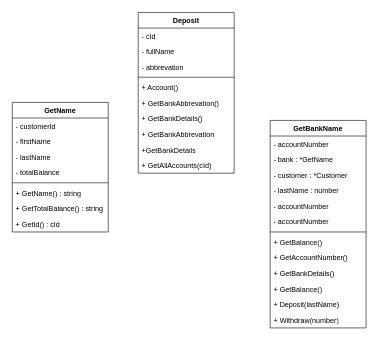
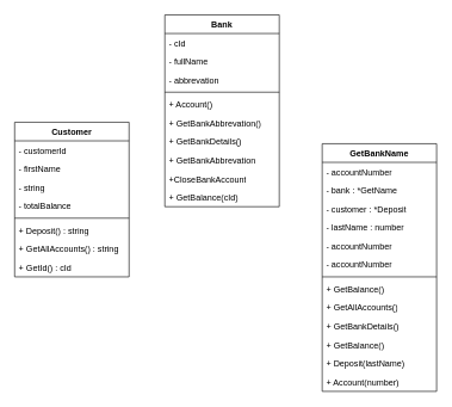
- <mxCell id="11" value="Deposit" style="swimlane;fontStyle=1;align=center;verticalAlign=top;childLayout=stackLayout;horizontal=1;startSize=26;horizontalStack=0;resizeParent=1;resizeParentMax=0;resizeLast=0;collapsible=1;marginBottom=0;whiteSpace=wrap;html=1;" vertex="1" parent="1"><mxGeometry x="230" y="20" width="160" height="268" as="geometry" /></mxCell>
+ <mxCell id="11" value="Bank" style="swimlane;fontStyle=1;align=center;verticalAlign=top;childLayout=stackLayout;horizontal=1;startSize=26;horizontalStack=0;resizeParent=1;resizeParentMax=0;resizeLast=0;collapsible=1;marginBottom=0;whiteSpace=wrap;html=1;" vertex="1" parent="1"><mxGeometry x="230" y="20" width="160" height="268" as="geometry" /></mxCell>
- <mxCell id="2" value="GetName" style="swimlane;fontStyle=1;align=center;verticalAlign=top;childLayout=stackLayout;horizontal=1;startSize=26;horizontalStack=0;resizeParent=1;resizeParentMax=0;resizeLast=0;collapsible=1;marginBottom=0;whiteSpace=wrap;html=1;" vertex="1" parent="1"><mxGeometry x="20" y="170" width="160" height="216" as="geometry" /></mxCell>
+ <mxCell id="2" value="Customer" style="swimlane;fontStyle=1;align=center;verticalAlign=top;childLayout=stackLayout;horizontal=1;startSize=26;horizontalStack=0;resizeParent=1;resizeParentMax=0;resizeLast=0;collapsible=1;marginBottom=0;whiteSpace=wrap;html=1;" vertex="1" parent="1"><mxGeometry x="20" y="170" width="160" height="216" as="geometry" /></mxCell>
- <mxCell id="20" value="+GetBankDetails" style="text;strokeColor=none;fillColor=none;align=left;verticalAlign=top;spacingLeft=4;spacingRight=4;overflow=hidden;rotatable=0;points=[[0,0.5],[1,0.5]];portConstraint=eastwest;whiteSpace=wrap;html=1;" vertex="1" parent="11"><mxGeometry y="216" width="160" height="26" as="geometry" /></mxCell>
+ <mxCell id="20" value="+CloseBankAccount" style="text;strokeColor=none;fillColor=none;align=left;verticalAlign=top;spacingLeft=4;spacingRight=4;overflow=hidden;rotatable=0;points=[[0,0.5],[1,0.5]];portConstraint=eastwest;whiteSpace=wrap;html=1;" vertex="1" parent="11"><mxGeometry y="216" width="160" height="26" as="geometry" /></mxCell>
- <mxCell id="5" value="- lastName" style="text;strokeColor=none;fillColor=none;align=left;verticalAlign=top;spacingLeft=4;spacingRight=4;overflow=hidden;rotatable=0;points=[[0,0.5],[1,0.5]];portConstraint=eastwest;whiteSpace=wrap;html=1;" vertex="1" parent="2"><mxGeometry y="78" width="160" height="26" as="geometry" /></mxCell>
+ <mxCell id="5" value="- string" style="text;strokeColor=none;fillColor=none;align=left;verticalAlign=top;spacingLeft=4;spacingRight=4;overflow=hidden;rotatable=0;points=[[0,0.5],[1,0.5]];portConstraint=eastwest;whiteSpace=wrap;html=1;" vertex="1" parent="2"><mxGeometry y="78" width="160" height="26" as="geometry" /></mxCell>
- <mxCell id="21" value="+ GetAllAccounts(cId)" style="text;strokeColor=none;fillColor=none;align=left;verticalAlign=top;spacingLeft=4;spacingRight=4;overflow=hidden;rotatable=0;points=[[0,0.5],[1,0.5]];portConstraint=eastwest;whiteSpace=wrap;html=1;" vertex="1" parent="11"><mxGeometry y="242" width="160" height="26" as="geometry" /></mxCell>
+ <mxCell id="21" value="+ GetBalance(cId)" style="text;strokeColor=none;fillColor=none;align=left;verticalAlign=top;spacingLeft=4;spacingRight=4;overflow=hidden;rotatable=0;points=[[0,0.5],[1,0.5]];portConstraint=eastwest;whiteSpace=wrap;html=1;" vertex="1" parent="11"><mxGeometry y="242" width="160" height="26" as="geometry" /></mxCell>
- <mxCell id="25" value="- customer : *Customer" style="text;strokeColor=none;fillColor=none;align=left;verticalAlign=top;spacingLeft=4;spacingRight=4;overflow=hidden;rotatable=0;points=[[0,0.5],[1,0.5]];portConstraint=eastwest;whiteSpace=wrap;html=1;" vertex="1" parent="22"><mxGeometry y="78" width="160" height="26" as="geometry" /></mxCell>
+ <mxCell id="25" value="- customer : *Deposit" style="text;strokeColor=none;fillColor=none;align=left;verticalAlign=top;spacingLeft=4;spacingRight=4;overflow=hidden;rotatable=0;points=[[0,0.5],[1,0.5]];portConstraint=eastwest;whiteSpace=wrap;html=1;" vertex="1" parent="22"><mxGeometry y="78" width="160" height="26" as="geometry" /></mxCell>
- <mxCell id="8" value="+ GetName() : string" style="text;strokeColor=none;fillColor=none;align=left;verticalAlign=top;spacingLeft=4;spacingRight=4;overflow=hidden;rotatable=0;points=[[0,0.5],[1,0.5]];portConstraint=eastwest;whiteSpace=wrap;html=1;" vertex="1" parent="2"><mxGeometry y="138" width="160" height="26" as="geometry" /></mxCell>
+ <mxCell id="8" value="+ Deposit() : string" style="text;strokeColor=none;fillColor=none;align=left;verticalAlign=top;spacingLeft=4;spacingRight=4;overflow=hidden;rotatable=0;points=[[0,0.5],[1,0.5]];portConstraint=eastwest;whiteSpace=wrap;html=1;" vertex="1" parent="2"><mxGeometry y="138" width="160" height="26" as="geometry" /></mxCell>
- <mxCell id="9" value="+ GetTotalBalance() : string" style="text;strokeColor=none;fillColor=none;align=left;verticalAlign=top;spacingLeft=4;spacingRight=4;overflow=hidden;rotatable=0;points=[[0,0.5],[1,0.5]];portConstraint=eastwest;whiteSpace=wrap;html=1;" vertex="1" parent="2"><mxGeometry y="164" width="160" height="26" as="geometry" /></mxCell>
+ <mxCell id="9" value="+ GetAllAccounts() : string" style="text;strokeColor=none;fillColor=none;align=left;verticalAlign=top;spacingLeft=4;spacingRight=4;overflow=hidden;rotatable=0;points=[[0,0.5],[1,0.5]];portConstraint=eastwest;whiteSpace=wrap;html=1;" vertex="1" parent="2"><mxGeometry y="164" width="160" height="26" as="geometry" /></mxCell>
- <mxCell id="31" value="+ GetAccountNumber()" style="text;strokeColor=none;fillColor=none;align=left;verticalAlign=top;spacingLeft=4;spacingRight=4;overflow=hidden;rotatable=0;points=[[0,0.5],[1,0.5]];portConstraint=eastwest;whiteSpace=wrap;html=1;" vertex="1" parent="22"><mxGeometry y="216" width="160" height="26" as="geometry" /></mxCell>
+ <mxCell id="31" value="+ GetAllAccounts()" style="text;strokeColor=none;fillColor=none;align=left;verticalAlign=top;spacingLeft=4;spacingRight=4;overflow=hidden;rotatable=0;points=[[0,0.5],[1,0.5]];portConstraint=eastwest;whiteSpace=wrap;html=1;" vertex="1" parent="22"><mxGeometry y="216" width="160" height="26" as="geometry" /></mxCell>
- <mxCell id="35" value="+ Withdraw(number)" style="text;strokeColor=none;fillColor=none;align=left;verticalAlign=top;spacingLeft=4;spacingRight=4;overflow=hidden;rotatable=0;points=[[0,0.5],[1,0.5]];portConstraint=eastwest;whiteSpace=wrap;html=1;" vertex="1" parent="22"><mxGeometry y="320" width="160" height="26" as="geometry" /></mxCell>
+ <mxCell id="35" value="+ Account(number)" style="text;strokeColor=none;fillColor=none;align=left;verticalAlign=top;spacingLeft=4;spacingRight=4;overflow=hidden;rotatable=0;points=[[0,0.5],[1,0.5]];portConstraint=eastwest;whiteSpace=wrap;html=1;" vertex="1" parent="22"><mxGeometry y="320" width="160" height="26" as="geometry" /></mxCell>
